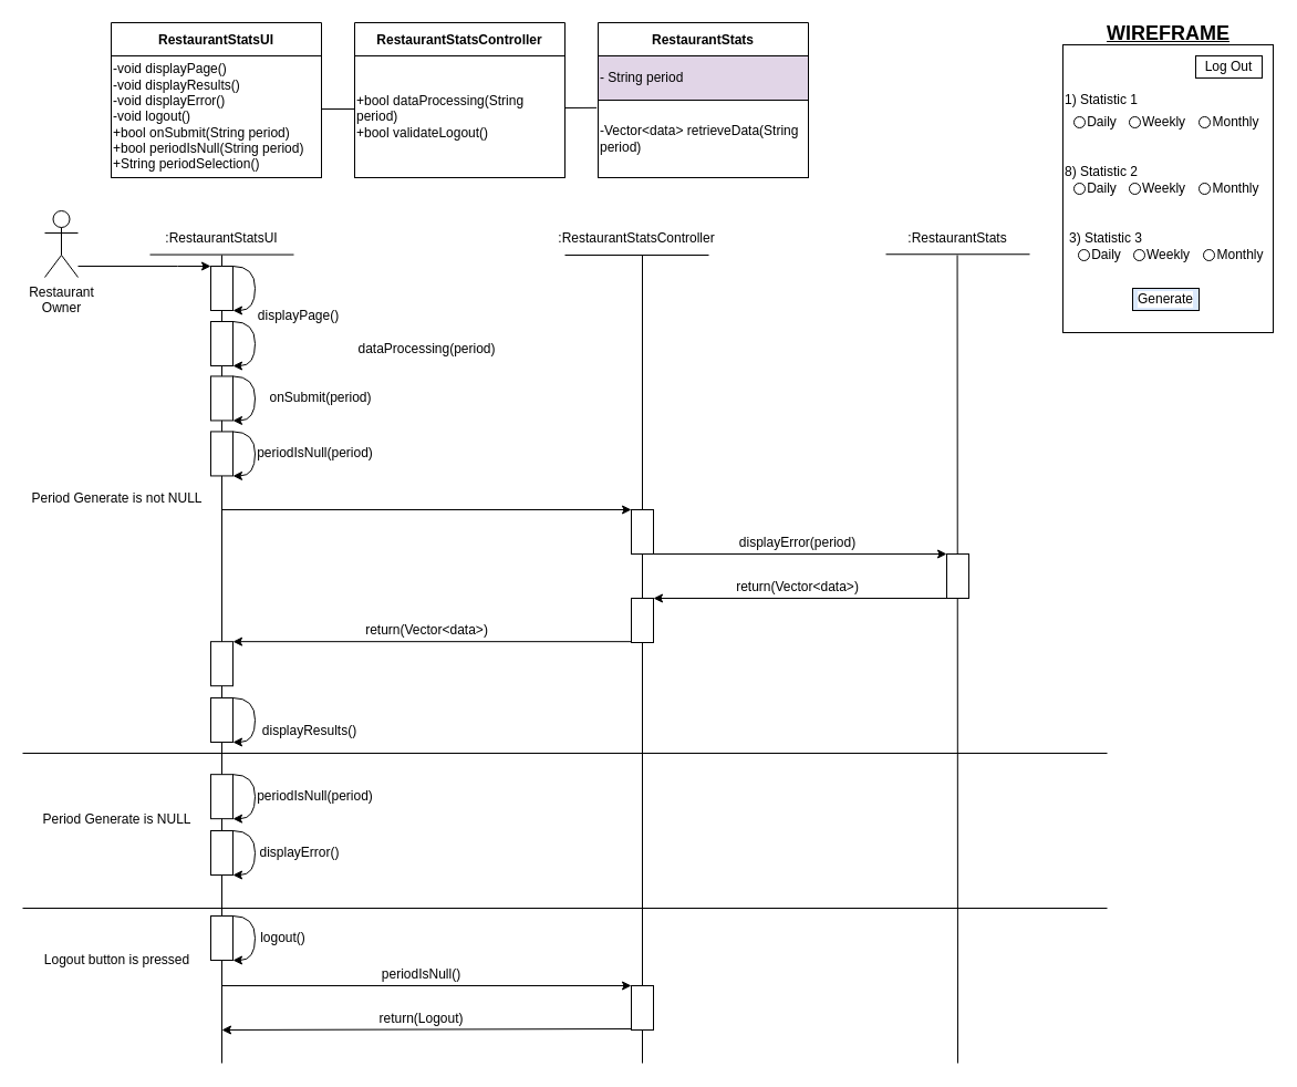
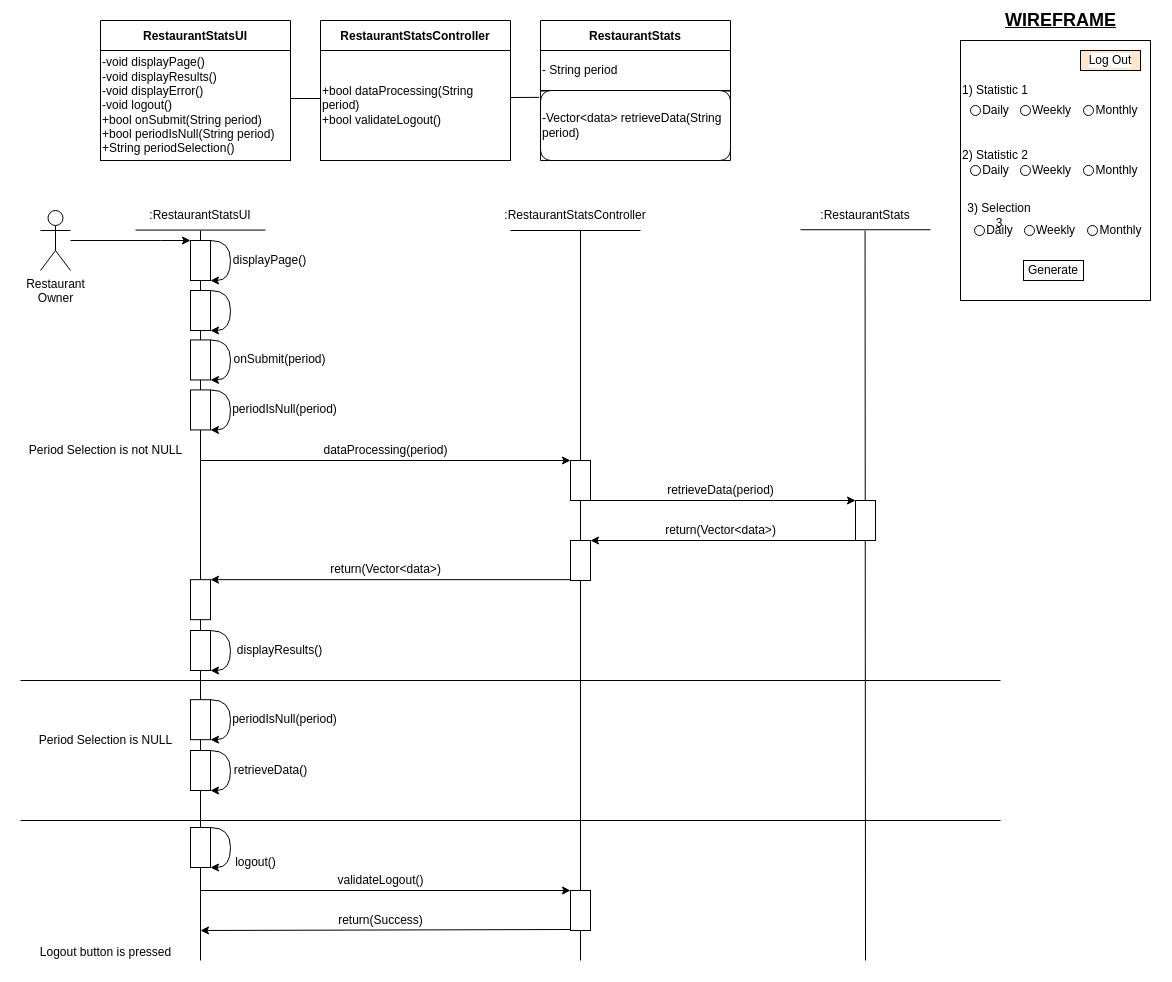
- <mxCell id="77" value="&lt;b&gt;&lt;u&gt;&lt;font style=&quot;font-size: 18px&quot;&gt;WIREFRAME&lt;/font&gt;&lt;/u&gt;&lt;/b&gt;" style="text;html=1;align=center;verticalAlign=middle;resizable=0;points=[];autosize=1;strokeColor=none;fillColor=none;" parent="1" vertex="1"><mxGeometry x="990" y="20" width="130" height="20" as="geometry" /></mxCell>
+ <mxCell id="77" value="&lt;b&gt;&lt;u&gt;&lt;font style=&quot;font-size: 18px&quot;&gt;WIREFRAME&lt;/font&gt;&lt;/u&gt;&lt;/b&gt;" style="text;html=1;align=center;verticalAlign=middle;resizable=0;points=[];autosize=1;strokeColor=none;fillColor=none;" parent="1" vertex="1"><mxGeometry x="995" y="10" width="130" height="20" as="geometry" /></mxCell>
- <mxCell id="54" value="Log Out" style="rounded=0;whiteSpace=wrap;html=1;labelBackgroundColor=#FFFFFF;fillColor=#FFFFFF;" parent="1" vertex="1"><mxGeometry x="1080" y="50" width="60" height="20" as="geometry" /></mxCell>
+ <mxCell id="54" value="Log Out" style="rounded=0;whiteSpace=wrap;html=1;labelBackgroundColor=#FFFFFF;fillColor=#ffe6cc;" parent="1" vertex="1"><mxGeometry x="1080" y="50" width="60" height="20" as="geometry" /></mxCell>
- <mxCell id="7" value="- String period" style="whiteSpace=wrap;html=1;align=left;fillColor=#e1d5e7;" parent="6" vertex="1"><mxGeometry y="30" width="190" height="40" as="geometry" /></mxCell>
+ <mxCell id="7" value="- String period" style="whiteSpace=wrap;html=1;align=left;" parent="6" vertex="1"><mxGeometry y="30" width="190" height="40" as="geometry" /></mxCell>
- <mxCell id="9" value="-Vector&amp;lt;data&amp;gt; retrieveData(String period)" style="whiteSpace=wrap;html=1;align=left;" parent="6" vertex="1"><mxGeometry y="70" width="190" height="70" as="geometry" /></mxCell>
+ <mxCell id="9" value="-Vector&amp;lt;data&amp;gt; retrieveData(String period)" style="whiteSpace=wrap;html=1;align=left;rounded=1;" parent="6" vertex="1"><mxGeometry y="70" width="190" height="70" as="geometry" /></mxCell>
- <mxCell id="62" value="8) Statistic 2" style="text;html=1;strokeColor=none;fillColor=none;align=center;verticalAlign=middle;whiteSpace=wrap;rounded=0;labelBackgroundColor=#FFFFFF;" parent="1" vertex="1"><mxGeometry x="960" y="140" width="70" height="30" as="geometry" /></mxCell>
+ <mxCell id="62" value="2) Statistic 2" style="text;html=1;strokeColor=none;fillColor=none;align=center;verticalAlign=middle;whiteSpace=wrap;rounded=0;labelBackgroundColor=#FFFFFF;" parent="1" vertex="1"><mxGeometry x="960" y="140" width="70" height="30" as="geometry" /></mxCell>
- <mxCell id="69" value="3) Statistic 3" style="text;html=1;strokeColor=none;fillColor=none;align=center;verticalAlign=middle;whiteSpace=wrap;rounded=0;labelBackgroundColor=#FFFFFF;" parent="1" vertex="1"><mxGeometry x="964" y="200" width="70" height="30" as="geometry" /></mxCell>
+ <mxCell id="69" value="3) Selection 3" style="text;html=1;strokeColor=none;fillColor=none;align=center;verticalAlign=middle;whiteSpace=wrap;rounded=0;labelBackgroundColor=#FFFFFF;" parent="1" vertex="1"><mxGeometry x="964" y="200" width="70" height="30" as="geometry" /></mxCell>
- <mxCell id="11" value="Restaurant&lt;br&gt;Owner" style="shape=umlActor;verticalLabelPosition=bottom;verticalAlign=top;html=1;outlineConnect=0;" parent="1" vertex="1"><mxGeometry x="40" y="190" width="30" height="60" as="geometry" /></mxCell>
+ <mxCell id="11" value="Restaurant&lt;br&gt;Owner" style="shape=umlActor;verticalLabelPosition=bottom;verticalAlign=top;html=1;outlineConnect=0;" parent="1" vertex="1"><mxGeometry x="40" y="210" width="30" height="60" as="geometry" /></mxCell>
- <mxCell id="76" value="Generate" style="rounded=0;whiteSpace=wrap;html=1;labelBackgroundColor=#FFFFFF;fillColor=#dae8fc;" parent="1" vertex="1"><mxGeometry x="1023" y="260" width="60" height="20" as="geometry" /></mxCell>
+ <mxCell id="76" value="Generate" style="rounded=0;whiteSpace=wrap;html=1;labelBackgroundColor=#FFFFFF;fillColor=#FFFFFF;" parent="1" vertex="1"><mxGeometry x="1023" y="260" width="60" height="20" as="geometry" /></mxCell>
- <mxCell id="22" value="displayPage()" style="text;html=1;align=center;verticalAlign=middle;resizable=0;points=[];autosize=1;strokeColor=none;fillColor=none;" parent="1" vertex="1"><mxGeometry x="224" y="275" width="90" height="20" as="geometry" /></mxCell>
+ <mxCell id="22" value="displayPage()" style="text;html=1;align=center;verticalAlign=middle;resizable=0;points=[];autosize=1;strokeColor=none;fillColor=none;" parent="1" vertex="1"><mxGeometry x="224" y="250" width="90" height="20" as="geometry" /></mxCell>
- <mxCell id="89" value="dataProcessing(period)" style="text;html=1;align=center;verticalAlign=middle;resizable=0;points=[];autosize=1;strokeColor=none;fillColor=none;" vertex="1" parent="1"><mxGeometry x="315" y="305" width="140" height="20" as="geometry" /></mxCell>
+ <mxCell id="89" value="dataProcessing(period)" style="text;html=1;align=center;verticalAlign=middle;resizable=0;points=[];autosize=1;strokeColor=none;fillColor=none;" vertex="1" parent="1"><mxGeometry x="315" y="440" width="140" height="20" as="geometry" /></mxCell>
- <mxCell id="33" value="onSubmit(period)" style="text;html=1;align=center;verticalAlign=middle;resizable=0;points=[];autosize=1;strokeColor=none;fillColor=none;" parent="1" vertex="1"><mxGeometry x="234" y="349.43" width="110" height="20" as="geometry" /></mxCell>
+ <mxCell id="33" value="onSubmit(period)" style="text;html=1;align=center;verticalAlign=middle;resizable=0;points=[];autosize=1;strokeColor=none;fillColor=none;" parent="1" vertex="1"><mxGeometry x="224" y="349.43" width="110" height="20" as="geometry" /></mxCell>
- <mxCell id="49" value="Period Generate is not NULL" style="text;html=1;align=center;verticalAlign=middle;resizable=0;points=[];autosize=1;strokeColor=none;fillColor=none;" parent="1" vertex="1"><mxGeometry x="20" y="440" width="170" height="20" as="geometry" /></mxCell>
+ <mxCell id="49" value="Period Selection is not NULL" style="text;html=1;align=center;verticalAlign=middle;resizable=0;points=[];autosize=1;strokeColor=none;fillColor=none;" parent="1" vertex="1"><mxGeometry x="20" y="440" width="170" height="20" as="geometry" /></mxCell>
- <mxCell id="29" value="&lt;span style=&quot;text-align: left&quot;&gt;displayError&lt;/span&gt;(period)" style="text;html=1;align=center;verticalAlign=middle;resizable=0;points=[];autosize=1;strokeColor=none;fillColor=none;" parent="1" vertex="1"><mxGeometry x="660" y="480" width="120" height="20" as="geometry" /></mxCell>
+ <mxCell id="29" value="&lt;span style=&quot;text-align: left&quot;&gt;retrieveData&lt;/span&gt;(period)" style="text;html=1;align=center;verticalAlign=middle;resizable=0;points=[];autosize=1;strokeColor=none;fillColor=none;" parent="1" vertex="1"><mxGeometry x="660" y="480" width="120" height="20" as="geometry" /></mxCell>
- <mxCell id="44" value="displayResults()" style="text;html=1;align=center;verticalAlign=middle;resizable=0;points=[];autosize=1;strokeColor=none;fillColor=none;" parent="1" vertex="1"><mxGeometry x="229" y="650" width="100" height="20" as="geometry" /></mxCell>
+ <mxCell id="44" value="displayResults()" style="text;html=1;align=center;verticalAlign=middle;resizable=0;points=[];autosize=1;strokeColor=none;fillColor=none;" parent="1" vertex="1"><mxGeometry x="229" y="640" width="100" height="20" as="geometry" /></mxCell>
- <mxCell id="50" value="Period Generate is NULL" style="text;html=1;align=center;verticalAlign=middle;resizable=0;points=[];autosize=1;strokeColor=none;fillColor=none;" parent="1" vertex="1"><mxGeometry x="30" y="730" width="150" height="20" as="geometry" /></mxCell>
+ <mxCell id="50" value="Period Selection is NULL" style="text;html=1;align=center;verticalAlign=middle;resizable=0;points=[];autosize=1;strokeColor=none;fillColor=none;" parent="1" vertex="1"><mxGeometry x="30" y="730" width="150" height="20" as="geometry" /></mxCell>
- <mxCell id="47" value="displayError()" style="text;html=1;align=center;verticalAlign=middle;resizable=0;points=[];autosize=1;strokeColor=none;fillColor=none;" parent="1" vertex="1"><mxGeometry x="225" y="760" width="90" height="20" as="geometry" /></mxCell>
+ <mxCell id="47" value="retrieveData()" style="text;html=1;align=center;verticalAlign=middle;resizable=0;points=[];autosize=1;strokeColor=none;fillColor=none;" parent="1" vertex="1"><mxGeometry x="225" y="760" width="90" height="20" as="geometry" /></mxCell>
- <mxCell id="85" value="logout()" style="text;html=1;align=center;verticalAlign=middle;resizable=0;points=[];autosize=1;strokeColor=none;fillColor=none;" vertex="1" parent="1"><mxGeometry x="225" y="837" width="60" height="20" as="geometry" /></mxCell>
+ <mxCell id="85" value="logout()" style="text;html=1;align=center;verticalAlign=middle;resizable=0;points=[];autosize=1;strokeColor=none;fillColor=none;" vertex="1" parent="1"><mxGeometry x="225" y="852" width="60" height="20" as="geometry" /></mxCell>
- <mxCell id="93" value="Logout button is pressed" style="text;html=1;align=center;verticalAlign=middle;resizable=0;points=[];autosize=1;strokeColor=none;fillColor=none;" vertex="1" parent="1"><mxGeometry x="30" y="857" width="150" height="20" as="geometry" /></mxCell>
+ <mxCell id="93" value="Logout button is pressed" style="text;html=1;align=center;verticalAlign=middle;resizable=0;points=[];autosize=1;strokeColor=none;fillColor=none;" vertex="1" parent="1"><mxGeometry x="30" y="942" width="150" height="20" as="geometry" /></mxCell>
- <mxCell id="35" value="periodIsNull()" style="text;html=1;align=center;verticalAlign=middle;resizable=0;points=[];autosize=1;strokeColor=none;fillColor=none;" parent="1" vertex="1"><mxGeometry x="330" y="870" width="100" height="20" as="geometry" /></mxCell>
+ <mxCell id="35" value="validateLogout()" style="text;html=1;align=center;verticalAlign=middle;resizable=0;points=[];autosize=1;strokeColor=none;fillColor=none;" parent="1" vertex="1"><mxGeometry x="330" y="870" width="100" height="20" as="geometry" /></mxCell>
- <mxCell id="92" value="&lt;div style=&quot;text-align: left&quot;&gt;&lt;span&gt;return(Logout)&lt;/span&gt;&lt;/div&gt;" style="text;html=1;align=center;verticalAlign=middle;resizable=0;points=[];autosize=1;strokeColor=none;fillColor=none;fontStyle=0" vertex="1" parent="1"><mxGeometry x="330" y="910" width="100" height="20" as="geometry" /></mxCell>
+ <mxCell id="92" value="&lt;div style=&quot;text-align: left&quot;&gt;&lt;span&gt;return(Success)&lt;/span&gt;&lt;/div&gt;" style="text;html=1;align=center;verticalAlign=middle;resizable=0;points=[];autosize=1;strokeColor=none;fillColor=none;fontStyle=0" vertex="1" parent="1"><mxGeometry x="330" y="910" width="100" height="20" as="geometry" /></mxCell>
